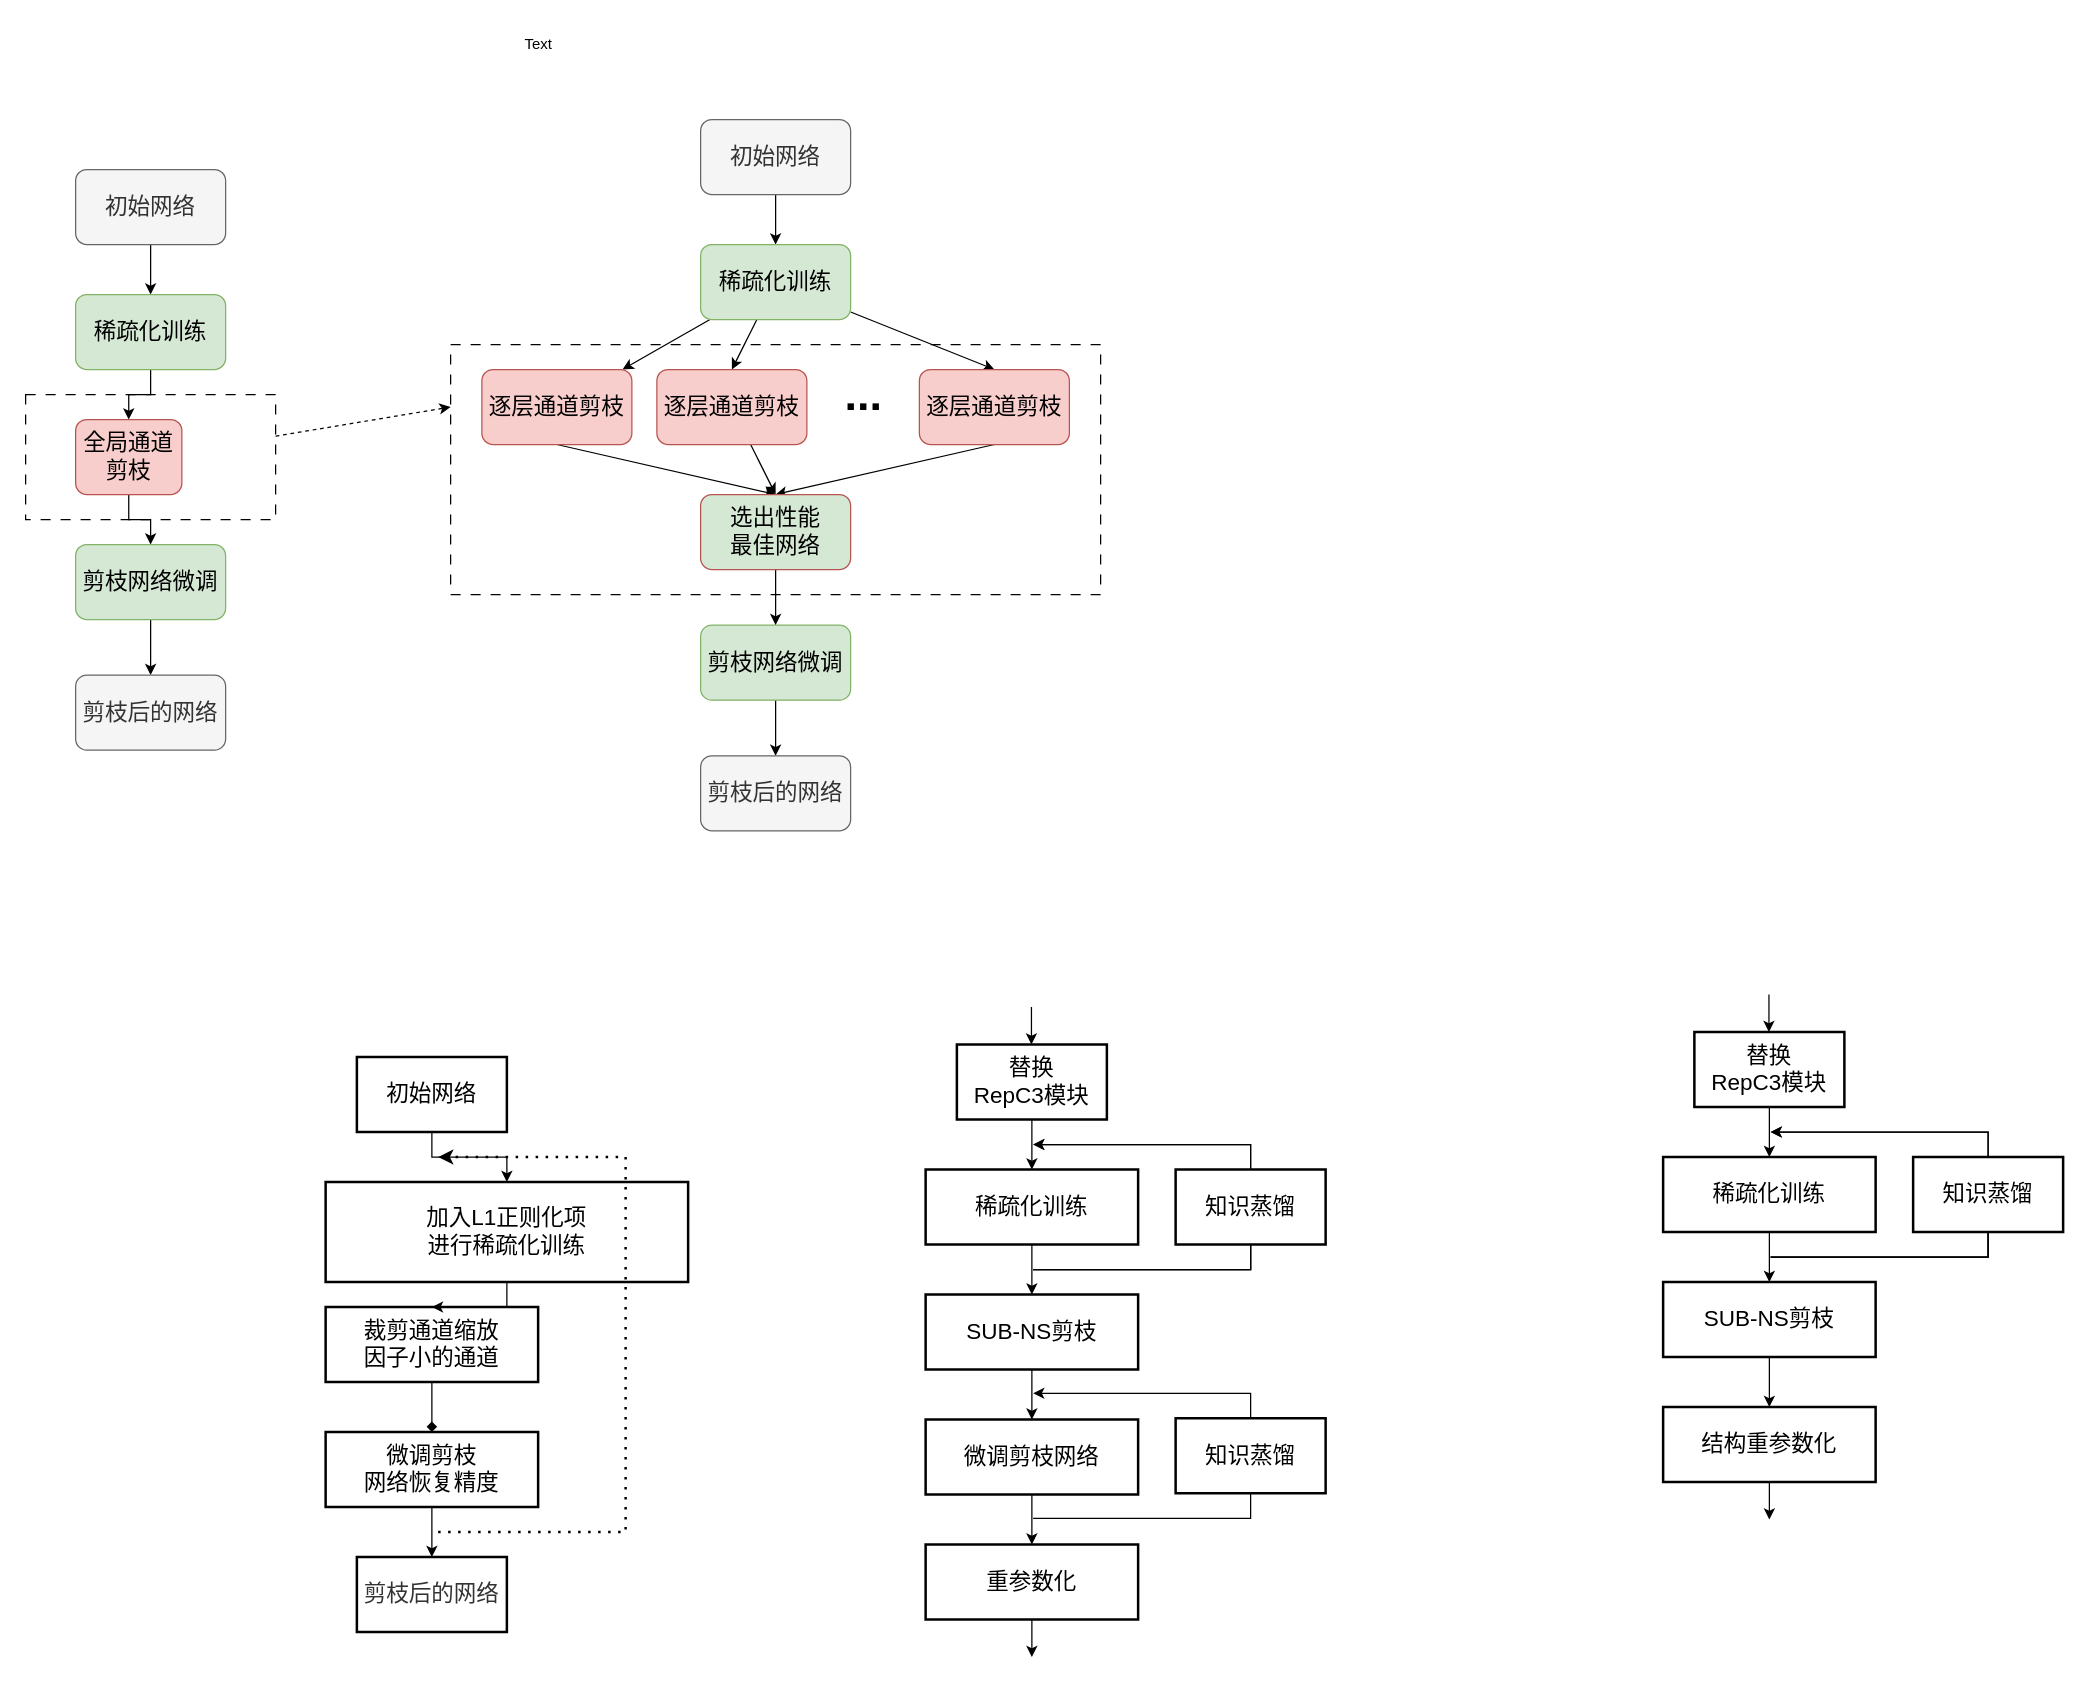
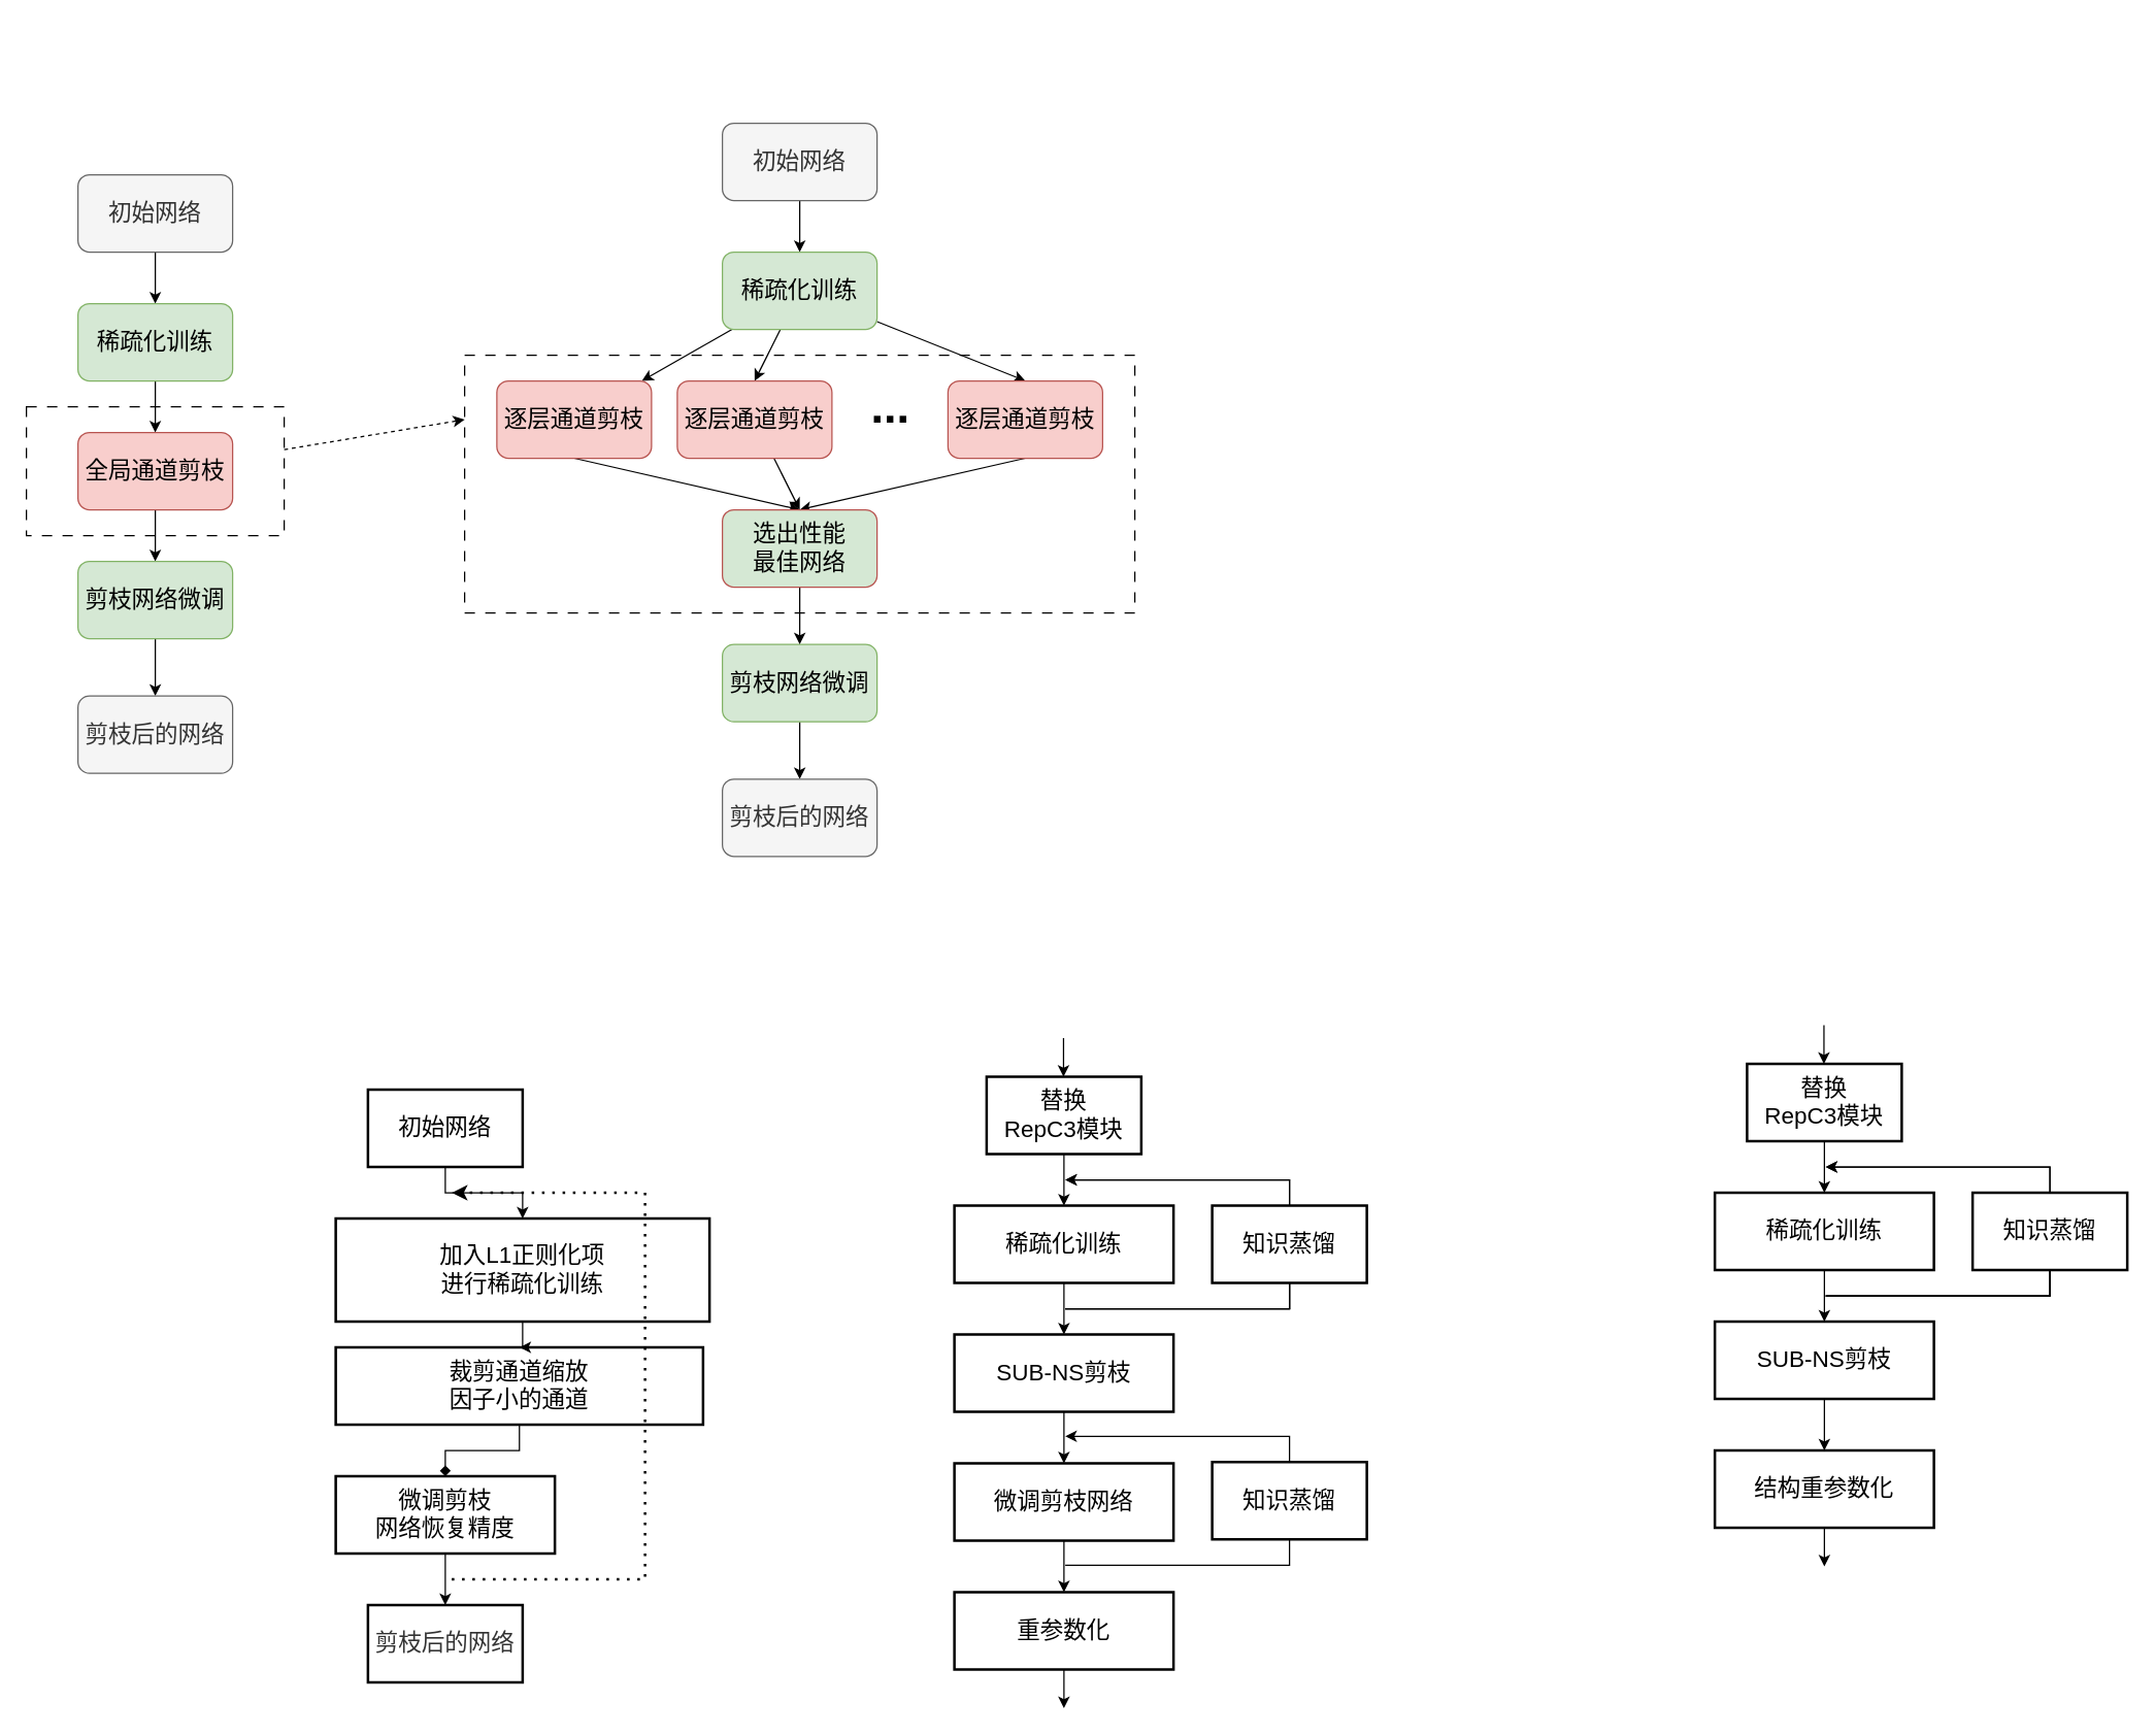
- <mxCell id="42" value="Text" style="text;html=1;align=center;verticalAlign=middle;resizable=0;points=[];autosize=1;strokeColor=none;fillColor=none;" parent="1" vertex="1"><mxGeometry x="405" y="20" width="50" height="30" as="geometry" /></mxCell>
- <mxCell id="7" value="&lt;span style=&quot;font-size: 18px;&quot;&gt;全局通道剪枝&lt;/span&gt;" style="rounded=1;whiteSpace=wrap;html=1;fillColor=#f8cecc;strokeColor=#b85450;" parent="1" vertex="1"><mxGeometry x="60" y="335" width="85" height="60" as="geometry" /></mxCell>
+ <mxCell id="7" value="&lt;span style=&quot;font-size: 18px;&quot;&gt;全局通道剪枝&lt;/span&gt;" style="rounded=1;whiteSpace=wrap;html=1;fillColor=#f8cecc;strokeColor=#b85450;" parent="1" vertex="1"><mxGeometry x="60" y="335" width="120" height="60" as="geometry" /></mxCell>
- <mxCell id="37" value="&lt;span style=&quot;font-size: 18px;&quot;&gt;裁剪通&lt;/span&gt;&lt;span style=&quot;font-size: 18px;&quot;&gt;道缩放&lt;br&gt;因子小的通道&lt;/span&gt;" style="rounded=0;whiteSpace=wrap;html=1;fillColor=none;strokeColor=#000000;strokeWidth=2;" parent="1" vertex="1"><mxGeometry x="260" y="1045" width="170" height="60" as="geometry" /></mxCell>
+ <mxCell id="37" value="&lt;span style=&quot;font-size: 18px;&quot;&gt;裁剪通&lt;/span&gt;&lt;span style=&quot;font-size: 18px;&quot;&gt;道缩放&lt;br&gt;因子小的通道&lt;/span&gt;" style="rounded=0;whiteSpace=wrap;html=1;fillColor=none;strokeColor=#000000;strokeWidth=2;" parent="1" vertex="1"><mxGeometry x="260" y="1045" width="285" height="60" as="geometry" /></mxCell>
